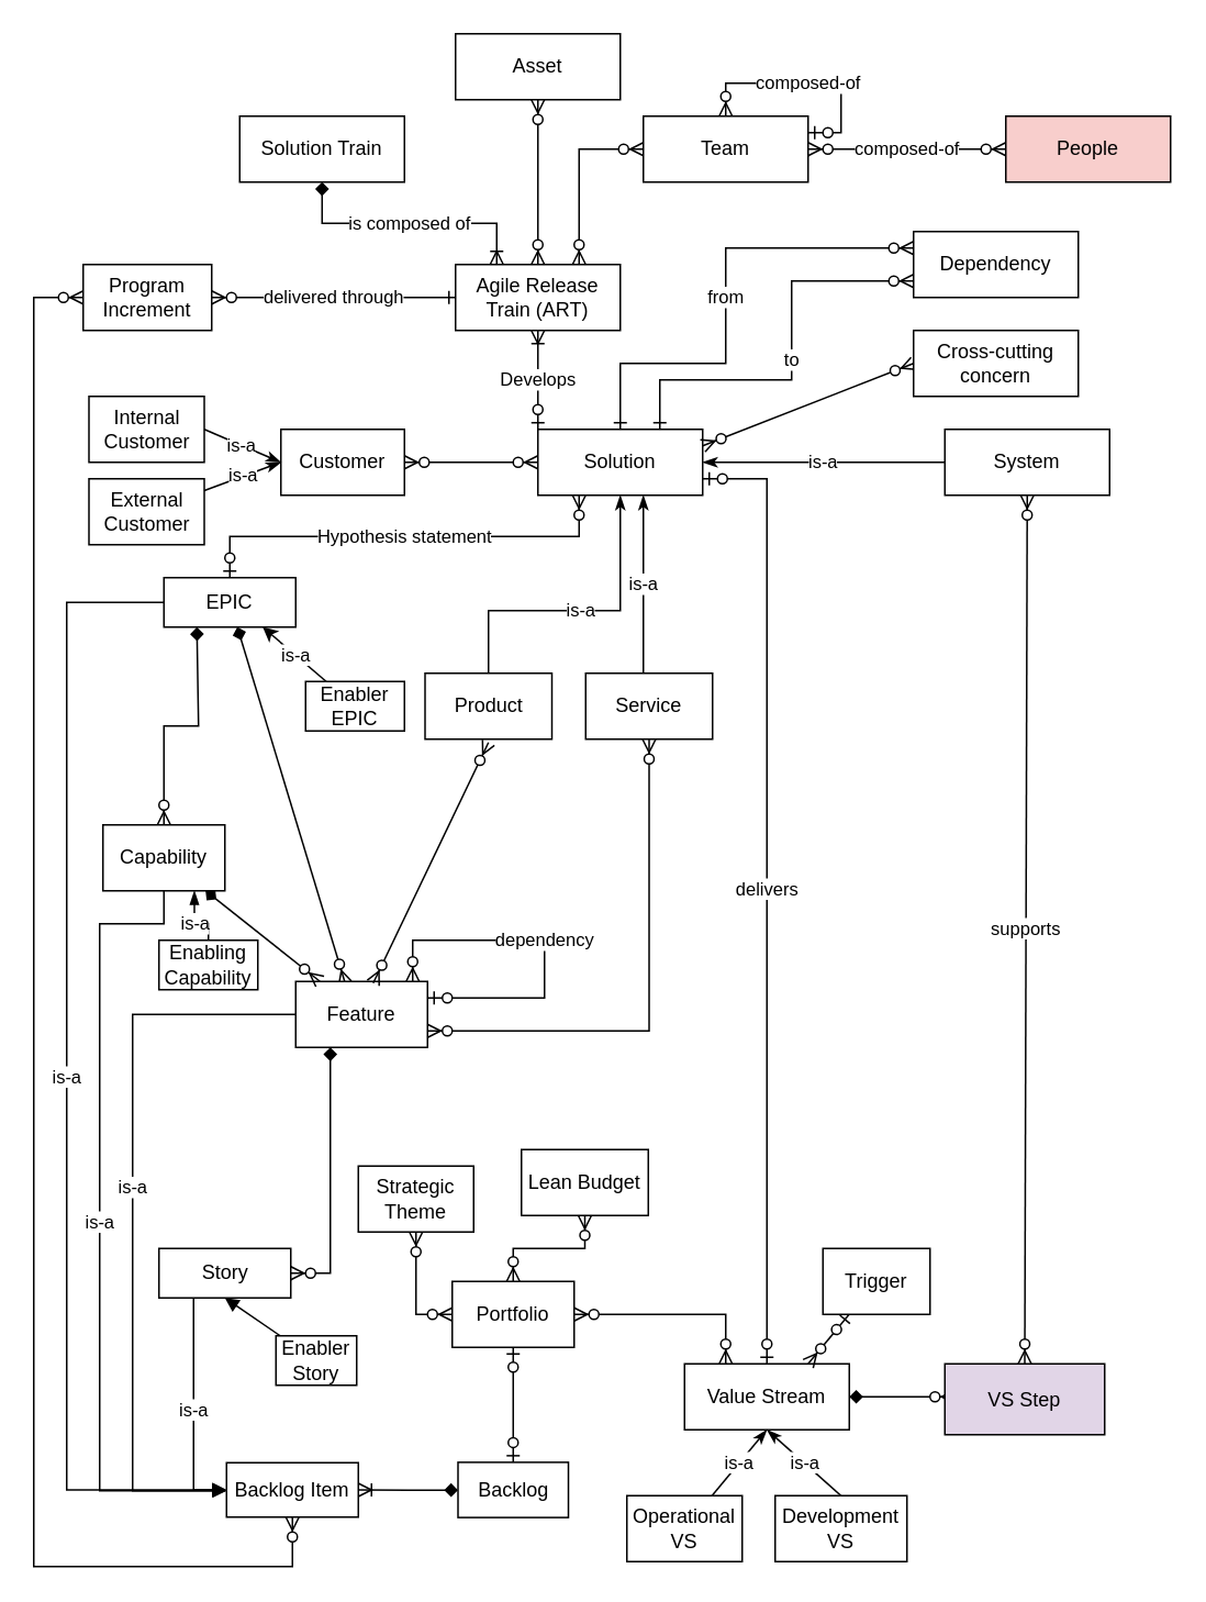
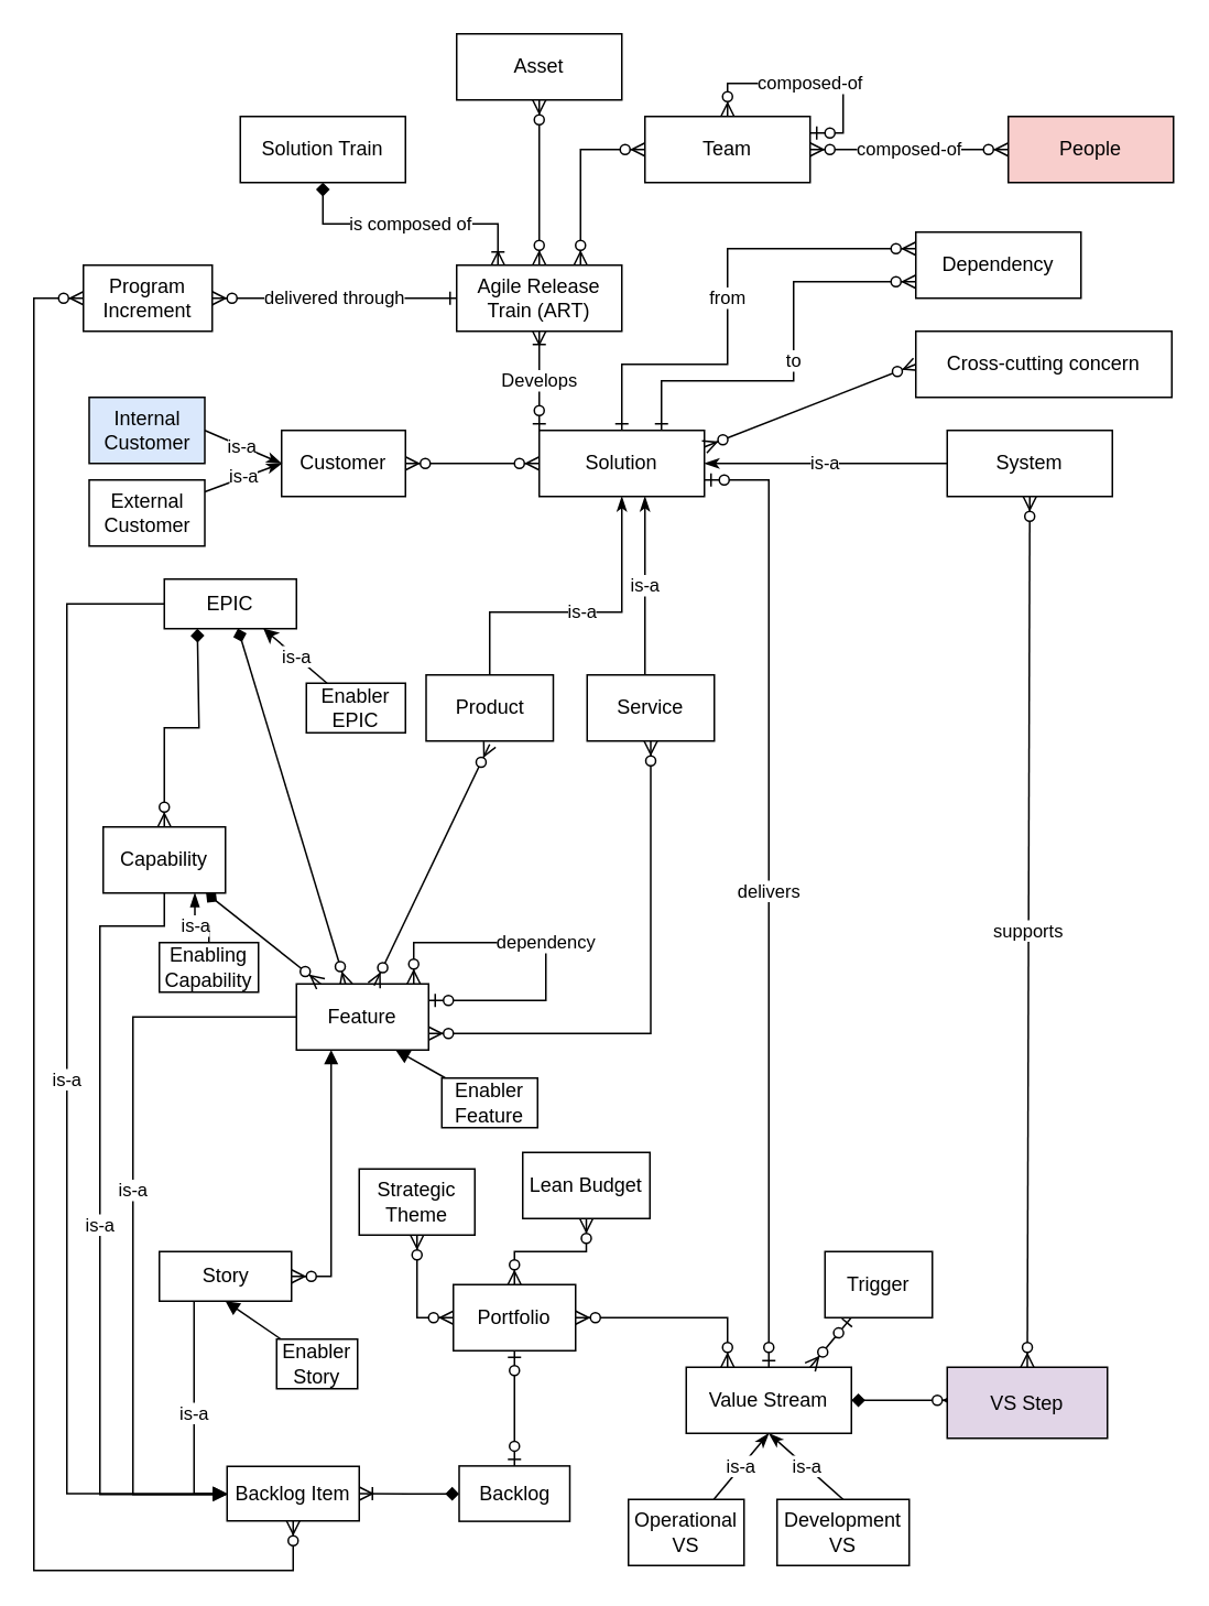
- <mxCell id="34" value="Cross-cutting concern" style="whiteSpace=wrap;html=1;align=center;" parent="1" vertex="1"><mxGeometry x="554" y="200" width="100" height="40" as="geometry" /></mxCell>
+ <mxCell id="34" value="Cross-cutting concern" style="whiteSpace=wrap;html=1;align=center;" parent="1" vertex="1"><mxGeometry x="554" y="200" width="155" height="40" as="geometry" /></mxCell>
- <mxCell id="24" value="Internal Customer" style="whiteSpace=wrap;html=1;align=center;" parent="1" vertex="1"><mxGeometry x="53.5" y="240" width="70" height="40" as="geometry" /></mxCell>
+ <mxCell id="24" value="Internal Customer" style="whiteSpace=wrap;html=1;align=center;fillColor=#dae8fc;" parent="1" vertex="1"><mxGeometry x="53.5" y="240" width="70" height="40" as="geometry" /></mxCell>
- <mxCell id="47" value="Hypothesis statement" style="endArrow=ERzeroToMany;html=1;rounded=0;entryX=0.25;entryY=1;entryDx=0;entryDy=0;exitX=0.5;exitY=0;exitDx=0;exitDy=0;edgeStyle=orthogonalEdgeStyle;endFill=1;startArrow=ERzeroToOne;startFill=1;" parent="1" source="46" target="18" edge="1"><mxGeometry relative="1" as="geometry"><mxPoint x="280" y="360" as="sourcePoint" /><mxPoint x="430" y="360" as="targetPoint" /></mxGeometry></mxCell>
- <mxCell id="54" style="edgeStyle=orthogonalEdgeStyle;rounded=0;orthogonalLoop=1;jettySize=auto;html=1;endArrow=diamond;endFill=1;startArrow=ERzeroToMany;startFill=1;" parent="1" source="56" target="49" edge="1"><mxGeometry relative="1" as="geometry"><Array as="points"><mxPoint x="200" y="772" /></Array></mxGeometry></mxCell>
+ <mxCell id="54" style="edgeStyle=orthogonalEdgeStyle;rounded=0;orthogonalLoop=1;jettySize=auto;html=1;endArrow=block;endFill=1;startArrow=ERzeroToMany;startFill=1;" parent="1" source="56" target="49" edge="1"><mxGeometry relative="1" as="geometry"><Array as="points"><mxPoint x="200" y="772" /></Array></mxGeometry></mxCell>
+ <mxCell id="57" style="rounded=0;orthogonalLoop=1;jettySize=auto;html=1;startArrow=none;startFill=0;endArrow=block;endFill=1;entryX=0.75;entryY=1;entryDx=0;entryDy=0;" parent="1" source="58" target="49" edge="1"><mxGeometry relative="1" as="geometry"><mxPoint x="157" y="662" as="targetPoint" /></mxGeometry></mxCell>
+ <mxCell id="58" value="Enabler Feature" style="whiteSpace=wrap;html=1;align=center;" parent="1" vertex="1"><mxGeometry x="267" y="652" width="58" height="30" as="geometry" /></mxCell>
